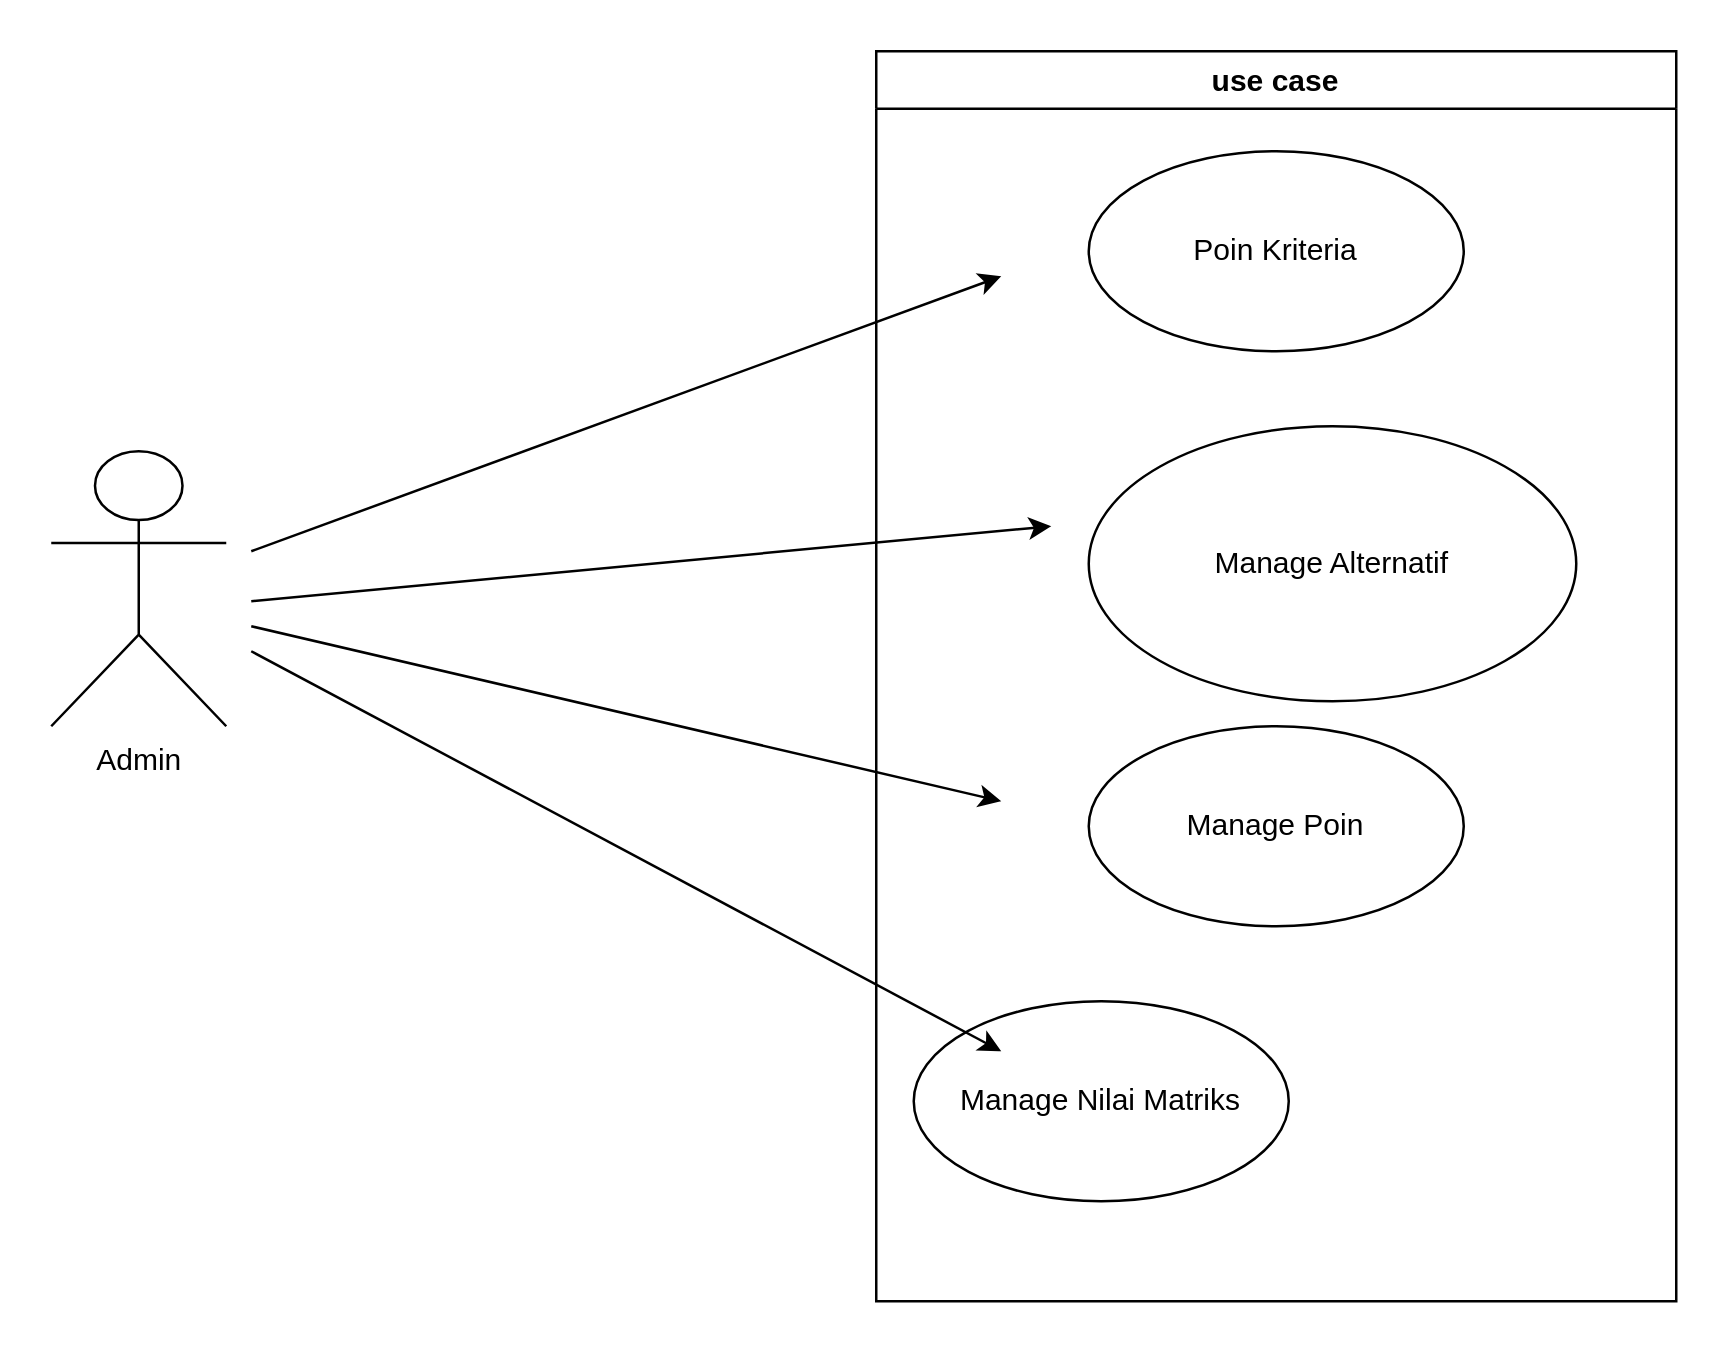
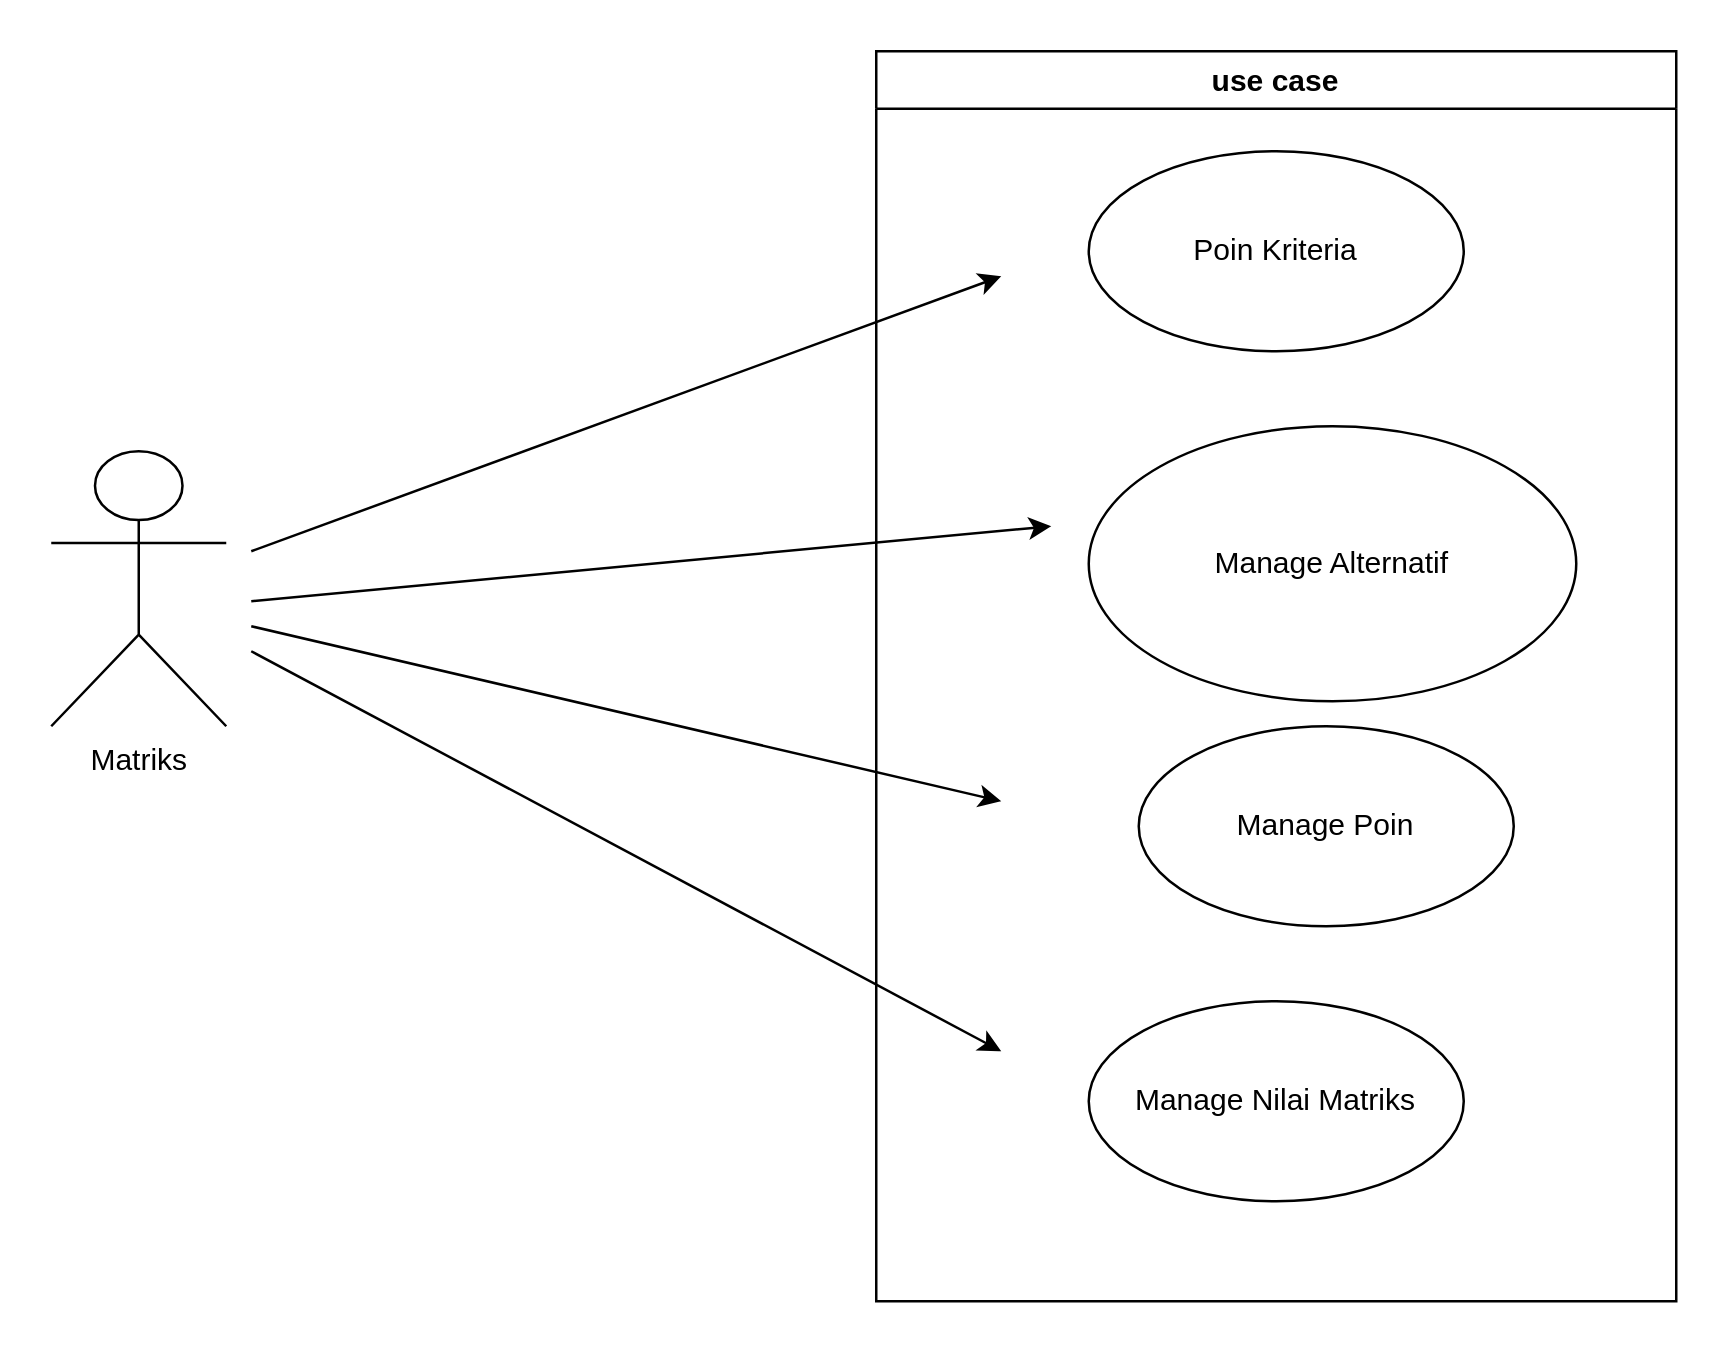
- <mxCell id="2" value="Admin" style="shape=umlActor;verticalLabelPosition=bottom;verticalAlign=top;html=1;outlineConnect=0;" vertex="1" parent="1"><mxGeometry x="20" y="180" width="70" height="110" as="geometry" /></mxCell>
+ <mxCell id="2" value="Matriks" style="shape=umlActor;verticalLabelPosition=bottom;verticalAlign=top;html=1;outlineConnect=0;" vertex="1" parent="1"><mxGeometry x="20" y="180" width="70" height="110" as="geometry" /></mxCell>
- <mxCell id="5" value="Manage Poin" style="ellipse;whiteSpace=wrap;html=1;" vertex="1" parent="3"><mxGeometry x="85" y="270" width="150" height="80" as="geometry" /></mxCell>
+ <mxCell id="5" value="Manage Poin" style="ellipse;whiteSpace=wrap;html=1;" vertex="1" parent="3"><mxGeometry x="105" y="270" width="150" height="80" as="geometry" /></mxCell>
- <mxCell id="6" value="Manage Nilai Matriks" style="ellipse;whiteSpace=wrap;html=1;" vertex="1" parent="3"><mxGeometry x="15" y="380" width="150" height="80" as="geometry" /></mxCell>
+ <mxCell id="6" value="Manage Nilai Matriks" style="ellipse;whiteSpace=wrap;html=1;" vertex="1" parent="3"><mxGeometry x="85" y="380" width="150" height="80" as="geometry" /></mxCell>
